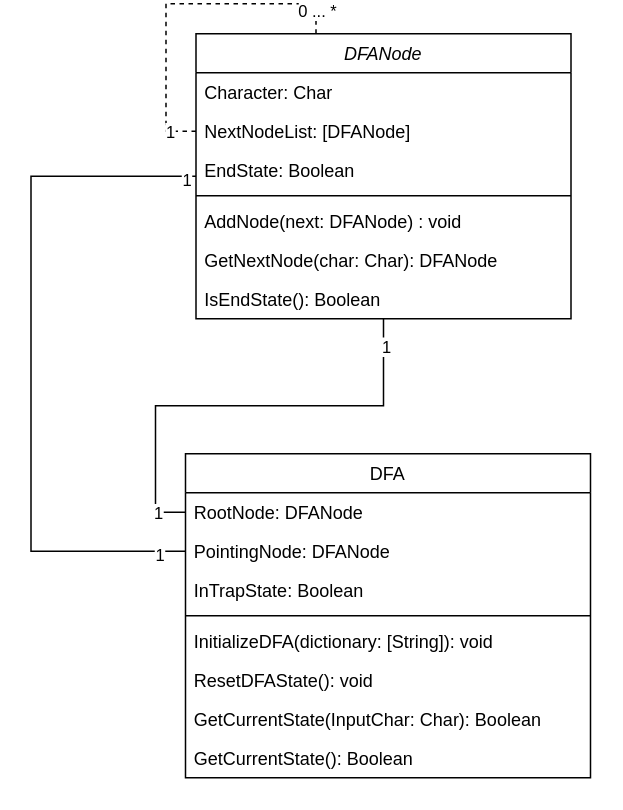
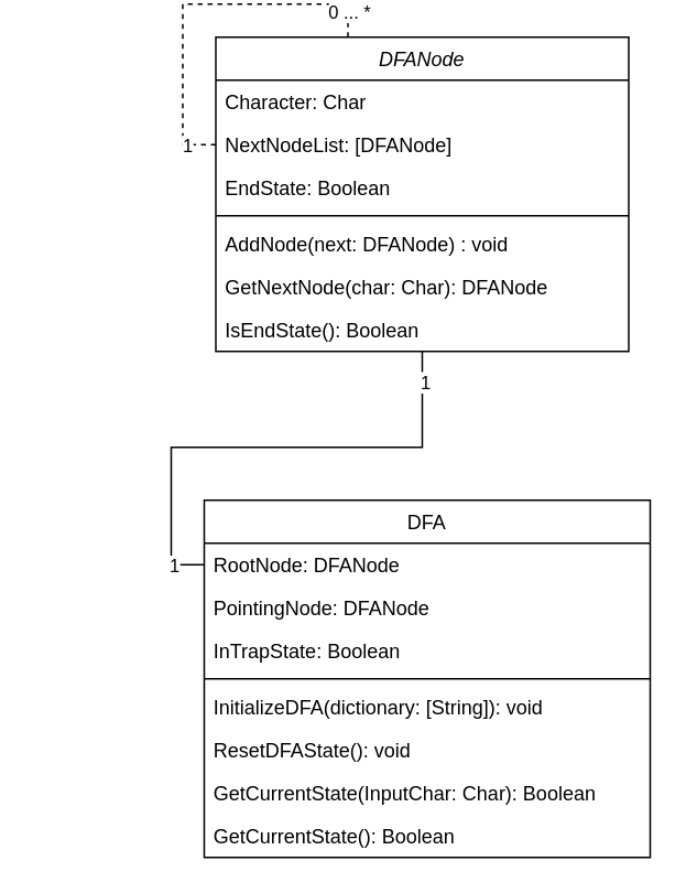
- <mxCell id="25" style="edgeStyle=orthogonalEdgeStyle;rounded=0;orthogonalLoop=1;jettySize=auto;html=1;endArrow=none;endFill=0;" edge="1" parent="1" source="15" target="2"><mxGeometry relative="1" as="geometry"><Array as="points"><mxPoint x="20" y="365" /><mxPoint x="20" y="115" /></Array></mxGeometry></mxCell>
- <mxCell id="26" value="1" style="edgeLabel;html=1;align=center;verticalAlign=middle;resizable=0;points=[];" vertex="1" connectable="0" parent="25"><mxGeometry x="0.968" y="-2" relative="1" as="geometry"><mxPoint as="offset" /></mxGeometry></mxCell>
- <mxCell id="27" value="1" style="edgeLabel;html=1;align=center;verticalAlign=middle;resizable=0;points=[];" vertex="1" connectable="0" parent="25"><mxGeometry x="-0.924" y="2" relative="1" as="geometry"><mxPoint as="offset" /></mxGeometry></mxCell>
